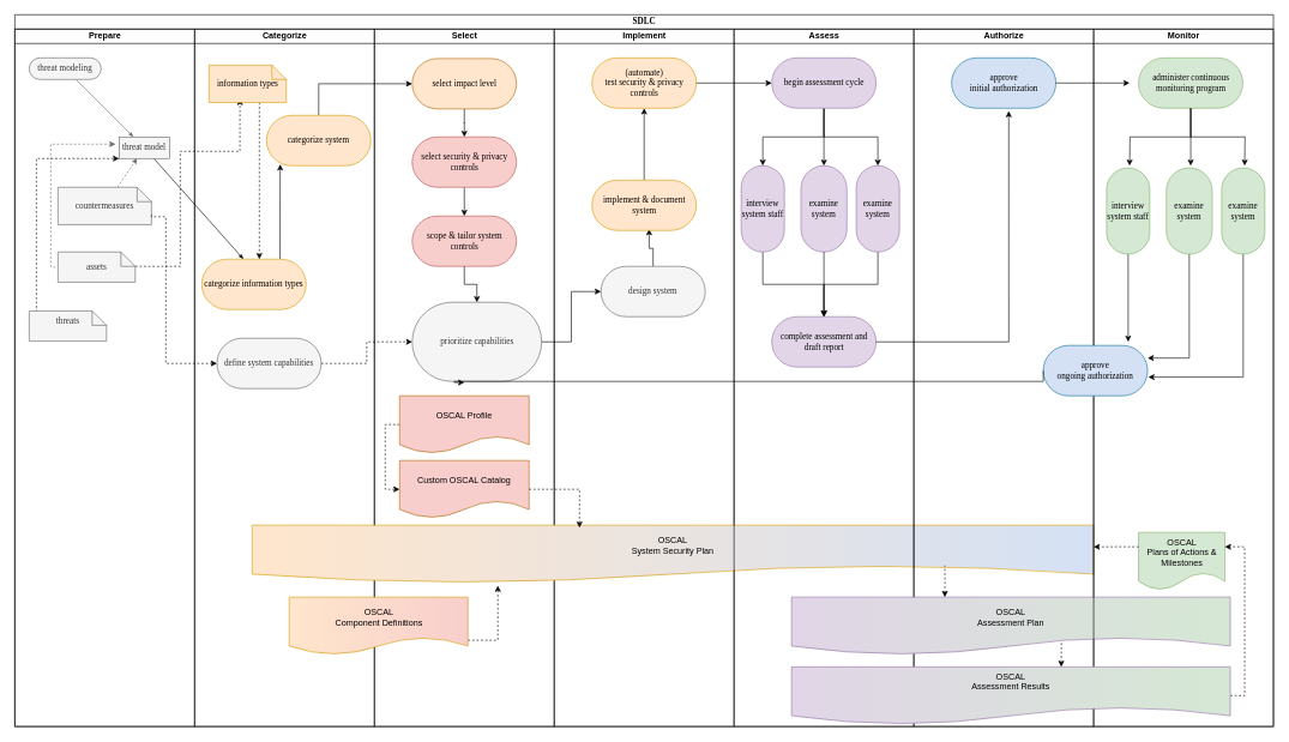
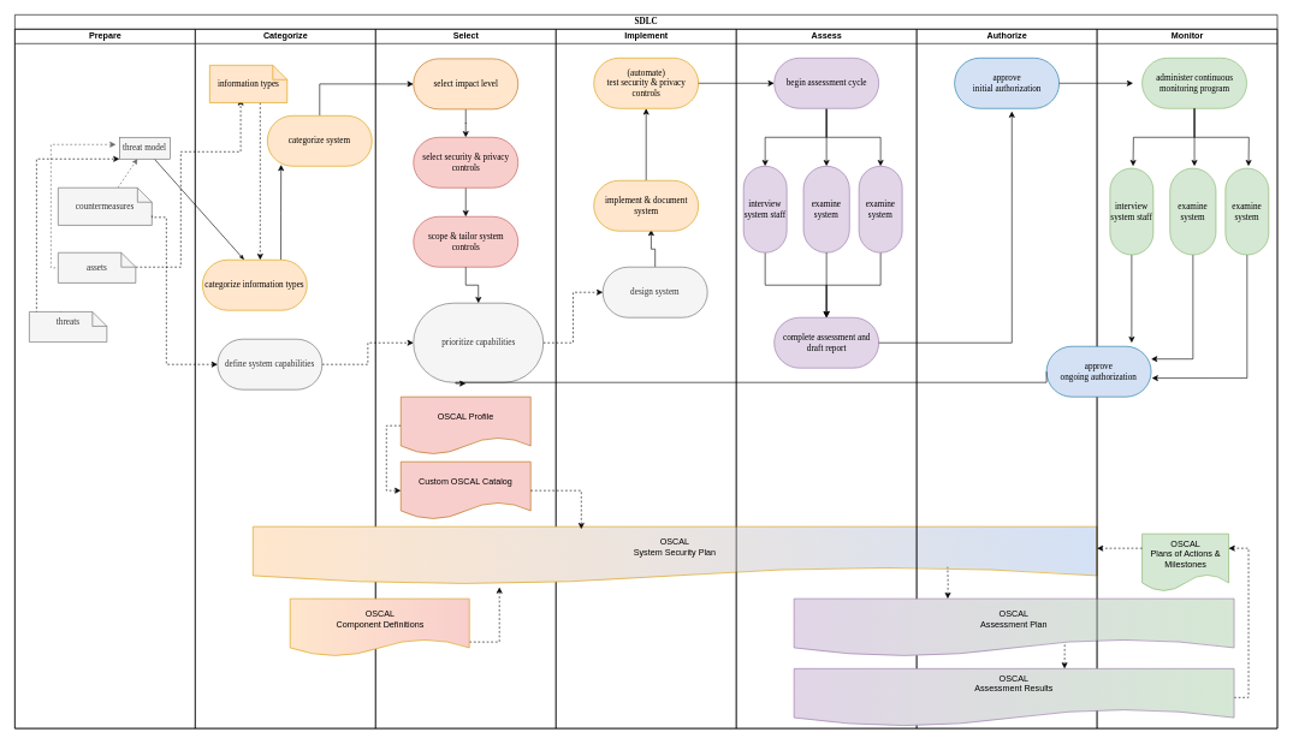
- <mxCell id="9" value="threat modeling" style="rounded=1;whiteSpace=wrap;html=1;shadow=0;comic=0;labelBackgroundColor=none;strokeWidth=1;fontFamily=Verdana;fontSize=12;align=center;arcSize=50;fillColor=#f5f5f5;fontColor=#333333;strokeColor=#666666;" parent="6" vertex="1"><mxGeometry x="20" y="40" width="100" height="30" as="geometry" /></mxCell>
- <mxCell id="7" style="edgeStyle=none;rounded=0;html=1;labelBackgroundColor=none;startArrow=none;startFill=0;startSize=5;endArrow=classicThin;endFill=1;endSize=5;jettySize=auto;orthogonalLoop=1;strokeWidth=1;fontFamily=Verdana;fontSize=12;fillColor=#f5f5f5;strokeColor=#666666;" parent="6" source="9" target="10" edge="1"><mxGeometry relative="1" as="geometry" /></mxCell>
- <mxCell id="59" style="edgeStyle=orthogonalEdgeStyle;rounded=0;orthogonalLoop=1;jettySize=auto;html=1;exitX=1;exitY=0.5;exitDx=0;exitDy=0;startArrow=none;startFill=0;endArrow=classic;endFill=1;" parent="1" source="31" target="38" edge="1"><mxGeometry relative="1" as="geometry" /></mxCell>
+ <mxCell id="59" style="edgeStyle=orthogonalEdgeStyle;rounded=0;orthogonalLoop=1;jettySize=auto;html=1;exitX=1;exitY=0.5;exitDx=0;exitDy=0;startArrow=none;startFill=0;endArrow=classic;endFill=1;dashed=1;" parent="1" source="31" target="38" edge="1"><mxGeometry relative="1" as="geometry" /></mxCell>
